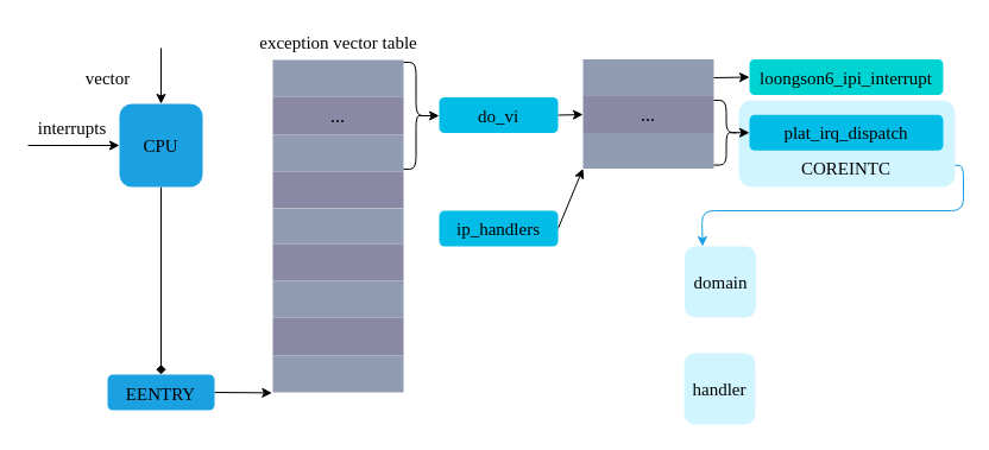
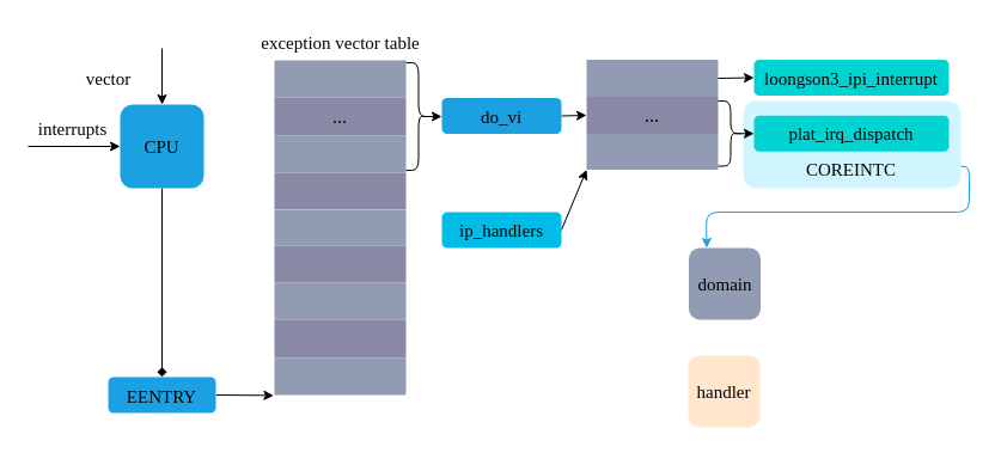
- <mxCell id="42" value="loongson6_ipi_interrupt" style="rounded=1;whiteSpace=wrap;html=1;fontFamily=Times New Roman;fontSize=15;strokeColor=none;fillColor=#00D4D3;" parent="1" vertex="1"><mxGeometry x="630" y="49.5" width="163" height="30" as="geometry" /></mxCell>
+ <mxCell id="42" value="loongson3_ipi_interrupt" style="rounded=1;whiteSpace=wrap;html=1;fontFamily=Times New Roman;fontSize=15;strokeColor=none;fillColor=#00D4D3;" parent="1" vertex="1"><mxGeometry x="630" y="49.5" width="163" height="30" as="geometry" /></mxCell>
- <mxCell id="32" value="do_vi" style="rounded=1;whiteSpace=wrap;html=1;fontFamily=Times New Roman;fontSize=15;strokeColor=none;fillColor=#00BCE6;" parent="1" vertex="1"><mxGeometry x="369" y="81.5" width="100" height="30" as="geometry" /></mxCell>
+ <mxCell id="32" value="do_vi" style="rounded=1;whiteSpace=wrap;html=1;fontFamily=Times New Roman;fontSize=15;strokeColor=none;fillColor=#1ba1e2;" parent="1" vertex="1"><mxGeometry x="369" y="81.5" width="100" height="30" as="geometry" /></mxCell>
- <mxCell id="46" value="plat_irq_dispatch" style="rounded=1;whiteSpace=wrap;html=1;fontFamily=Times New Roman;fontSize=15;strokeColor=none;fillColor=#00bce6;" parent="1" vertex="1"><mxGeometry x="630" y="96.25" width="163" height="30" as="geometry" /></mxCell>
+ <mxCell id="46" value="plat_irq_dispatch" style="rounded=1;whiteSpace=wrap;html=1;fontFamily=Times New Roman;fontSize=15;strokeColor=none;fillColor=#00D4D3;" parent="1" vertex="1"><mxGeometry x="630" y="96.25" width="163" height="30" as="geometry" /></mxCell>
- <mxCell id="48" value="domain" style="rounded=1;whiteSpace=wrap;html=1;strokeColor=none;fontFamily=Times New Roman;fontSize=15;fillColor=#D0F5FF;" parent="1" vertex="1"><mxGeometry x="575.5" y="207" width="60" height="60" as="geometry" /></mxCell>
+ <mxCell id="48" value="domain" style="rounded=1;whiteSpace=wrap;html=1;strokeColor=none;fontFamily=Times New Roman;fontSize=15;fillColor=#919bb2;" parent="1" vertex="1"><mxGeometry x="575.5" y="207" width="60" height="60" as="geometry" /></mxCell>
- <mxCell id="49" value="handler" style="rounded=1;whiteSpace=wrap;html=1;strokeColor=none;fontFamily=Times New Roman;fontSize=15;fillColor=#D0F5FF;" parent="1" vertex="1"><mxGeometry x="575" y="297" width="60" height="60" as="geometry" /></mxCell>
+ <mxCell id="49" value="handler" style="rounded=1;whiteSpace=wrap;html=1;strokeColor=none;fontFamily=Times New Roman;fontSize=15;fillColor=#ffe6cc;" parent="1" vertex="1"><mxGeometry x="575" y="297" width="60" height="60" as="geometry" /></mxCell>
